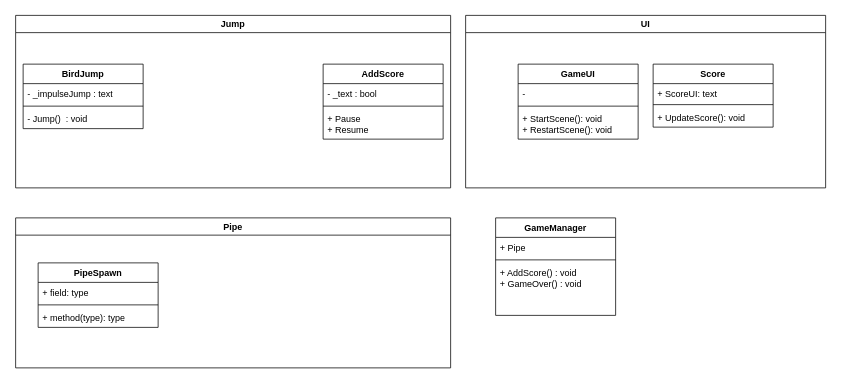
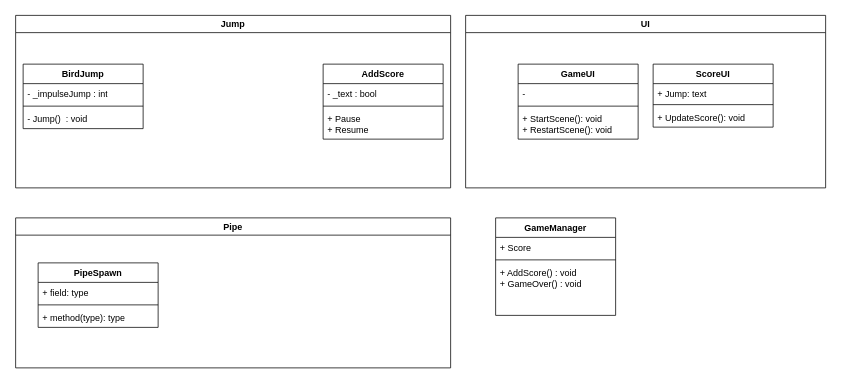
- <mxCell id="3" value="Score" style="swimlane;fontStyle=1;align=center;verticalAlign=top;childLayout=stackLayout;horizontal=1;startSize=26;horizontalStack=0;resizeParent=1;resizeParentMax=0;resizeLast=0;collapsible=1;marginBottom=0;whiteSpace=wrap;html=1;" parent="2" vertex="1"><mxGeometry x="250" y="65" width="160" height="84" as="geometry" /></mxCell>
+ <mxCell id="3" value="ScoreUI" style="swimlane;fontStyle=1;align=center;verticalAlign=top;childLayout=stackLayout;horizontal=1;startSize=26;horizontalStack=0;resizeParent=1;resizeParentMax=0;resizeLast=0;collapsible=1;marginBottom=0;whiteSpace=wrap;html=1;" parent="2" vertex="1"><mxGeometry x="250" y="65" width="160" height="84" as="geometry" /></mxCell>
- <mxCell id="13" value="- _impulseJump : text" style="text;strokeColor=none;fillColor=none;align=left;verticalAlign=top;spacingLeft=4;spacingRight=4;overflow=hidden;rotatable=0;points=[[0,0.5],[1,0.5]];portConstraint=eastwest;whiteSpace=wrap;html=1;" parent="12" vertex="1"><mxGeometry y="26" width="160" height="26" as="geometry" /></mxCell>
+ <mxCell id="13" value="- _impulseJump : int" style="text;strokeColor=none;fillColor=none;align=left;verticalAlign=top;spacingLeft=4;spacingRight=4;overflow=hidden;rotatable=0;points=[[0,0.5],[1,0.5]];portConstraint=eastwest;whiteSpace=wrap;html=1;" parent="12" vertex="1"><mxGeometry y="26" width="160" height="26" as="geometry" /></mxCell>
- <mxCell id="4" value="+ ScoreUI: text" style="text;strokeColor=none;fillColor=none;align=left;verticalAlign=top;spacingLeft=4;spacingRight=4;overflow=hidden;rotatable=0;points=[[0,0.5],[1,0.5]];portConstraint=eastwest;whiteSpace=wrap;html=1;" parent="3" vertex="1"><mxGeometry y="26" width="160" height="24" as="geometry" /></mxCell>
+ <mxCell id="4" value="+ Jump: text" style="text;strokeColor=none;fillColor=none;align=left;verticalAlign=top;spacingLeft=4;spacingRight=4;overflow=hidden;rotatable=0;points=[[0,0.5],[1,0.5]];portConstraint=eastwest;whiteSpace=wrap;html=1;" parent="3" vertex="1"><mxGeometry y="26" width="160" height="24" as="geometry" /></mxCell>
- <mxCell id="26" value="+ Pipe" style="text;strokeColor=none;fillColor=none;align=left;verticalAlign=top;spacingLeft=4;spacingRight=4;overflow=hidden;rotatable=0;points=[[0,0.5],[1,0.5]];portConstraint=eastwest;whiteSpace=wrap;html=1;" parent="25" vertex="1"><mxGeometry y="26" width="160" height="26" as="geometry" /></mxCell>
+ <mxCell id="26" value="+ Score" style="text;strokeColor=none;fillColor=none;align=left;verticalAlign=top;spacingLeft=4;spacingRight=4;overflow=hidden;rotatable=0;points=[[0,0.5],[1,0.5]];portConstraint=eastwest;whiteSpace=wrap;html=1;" parent="25" vertex="1"><mxGeometry y="26" width="160" height="26" as="geometry" /></mxCell>
